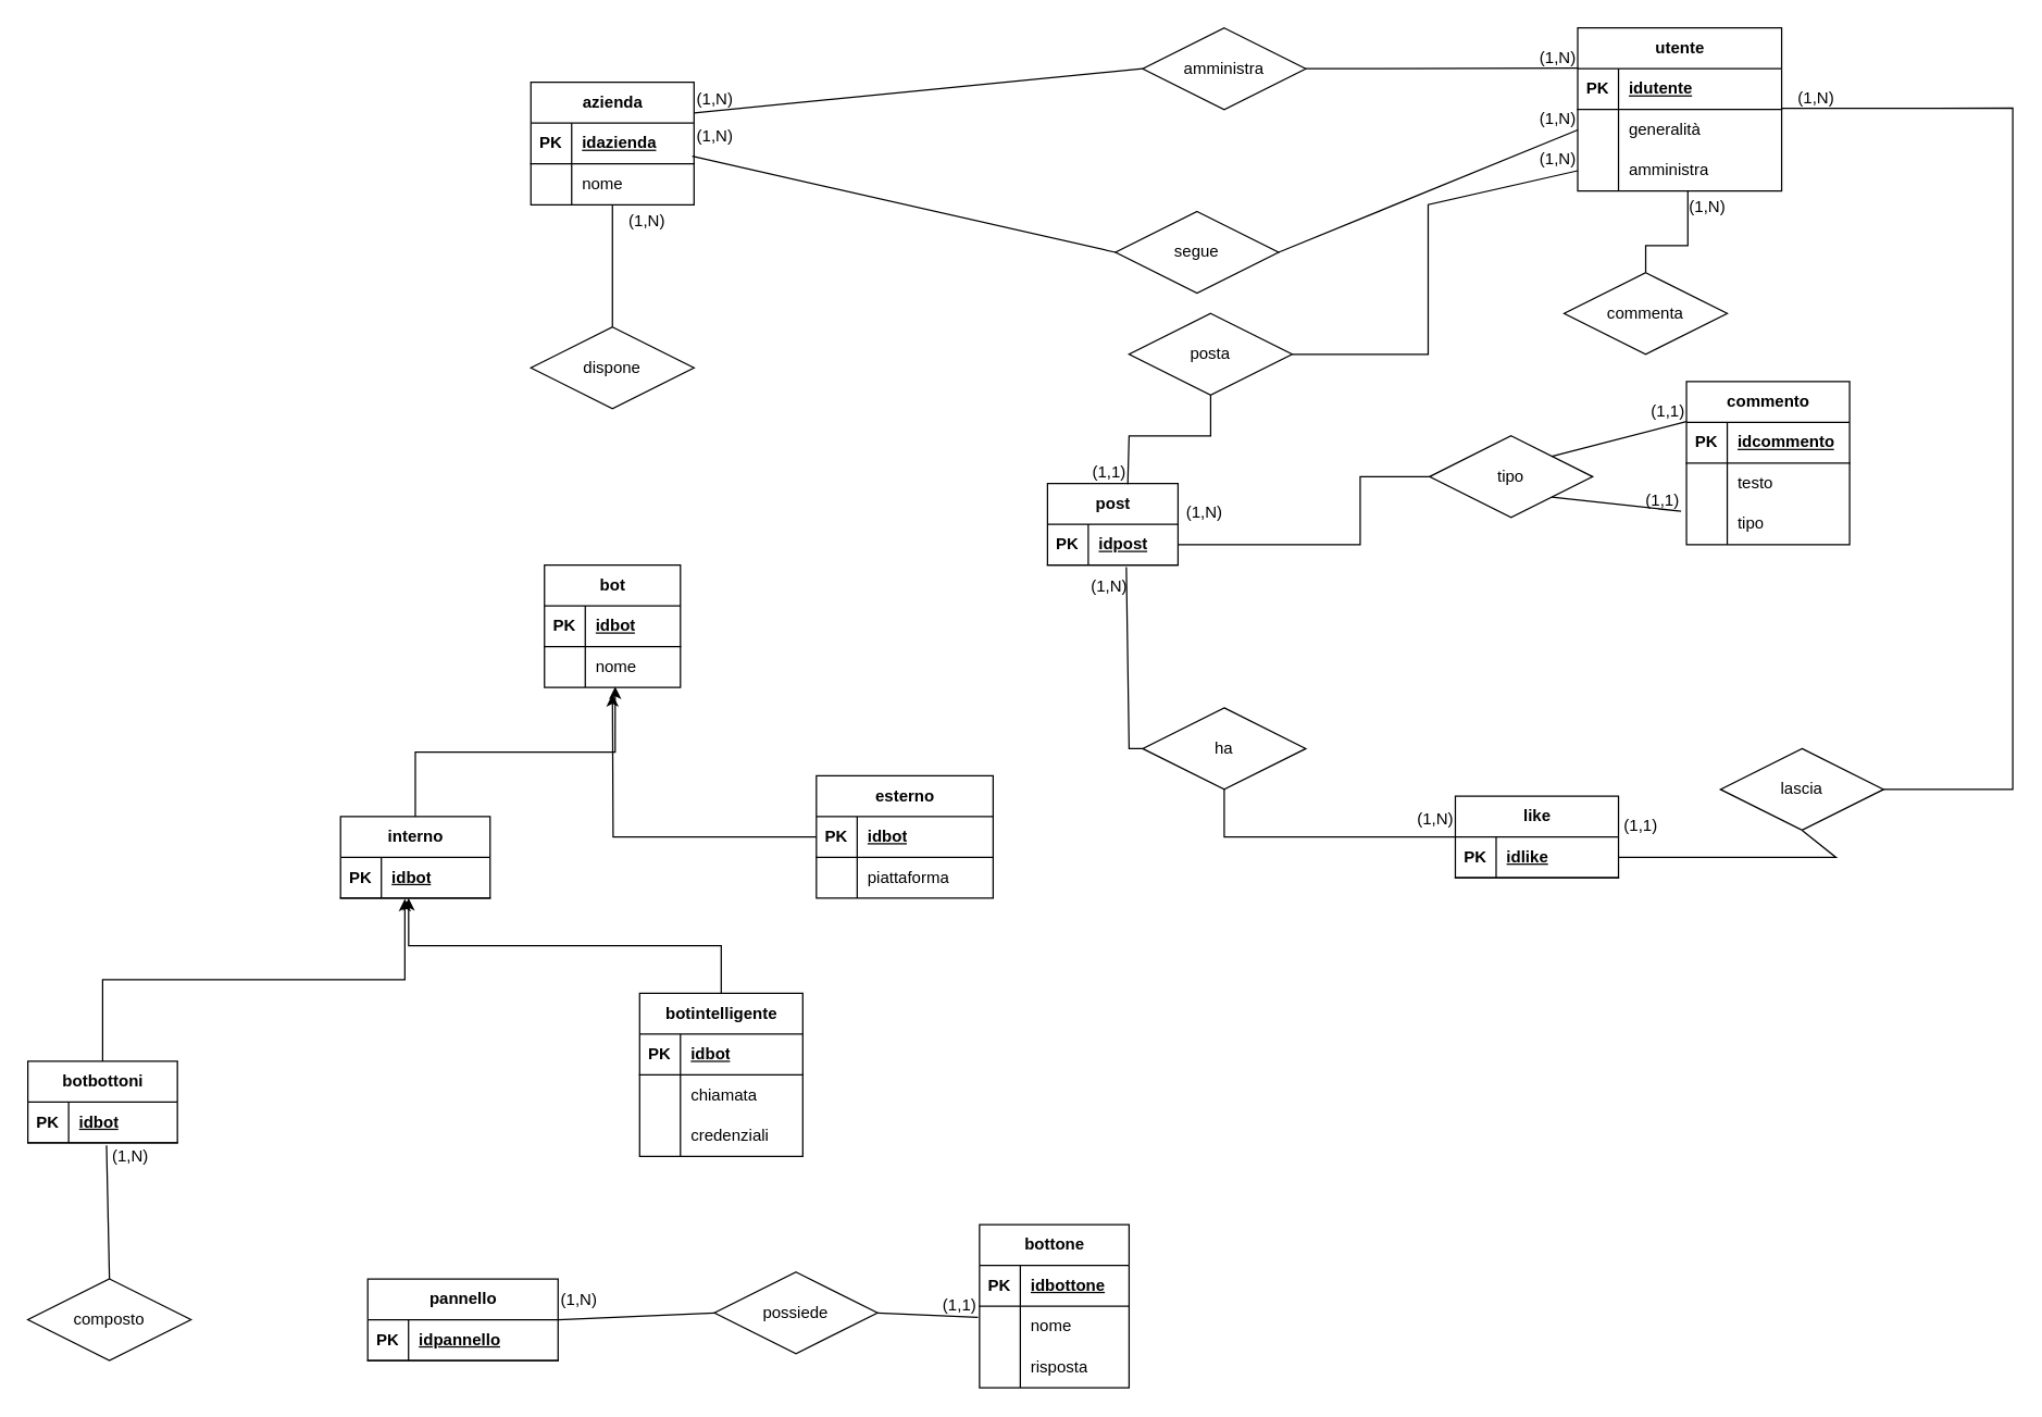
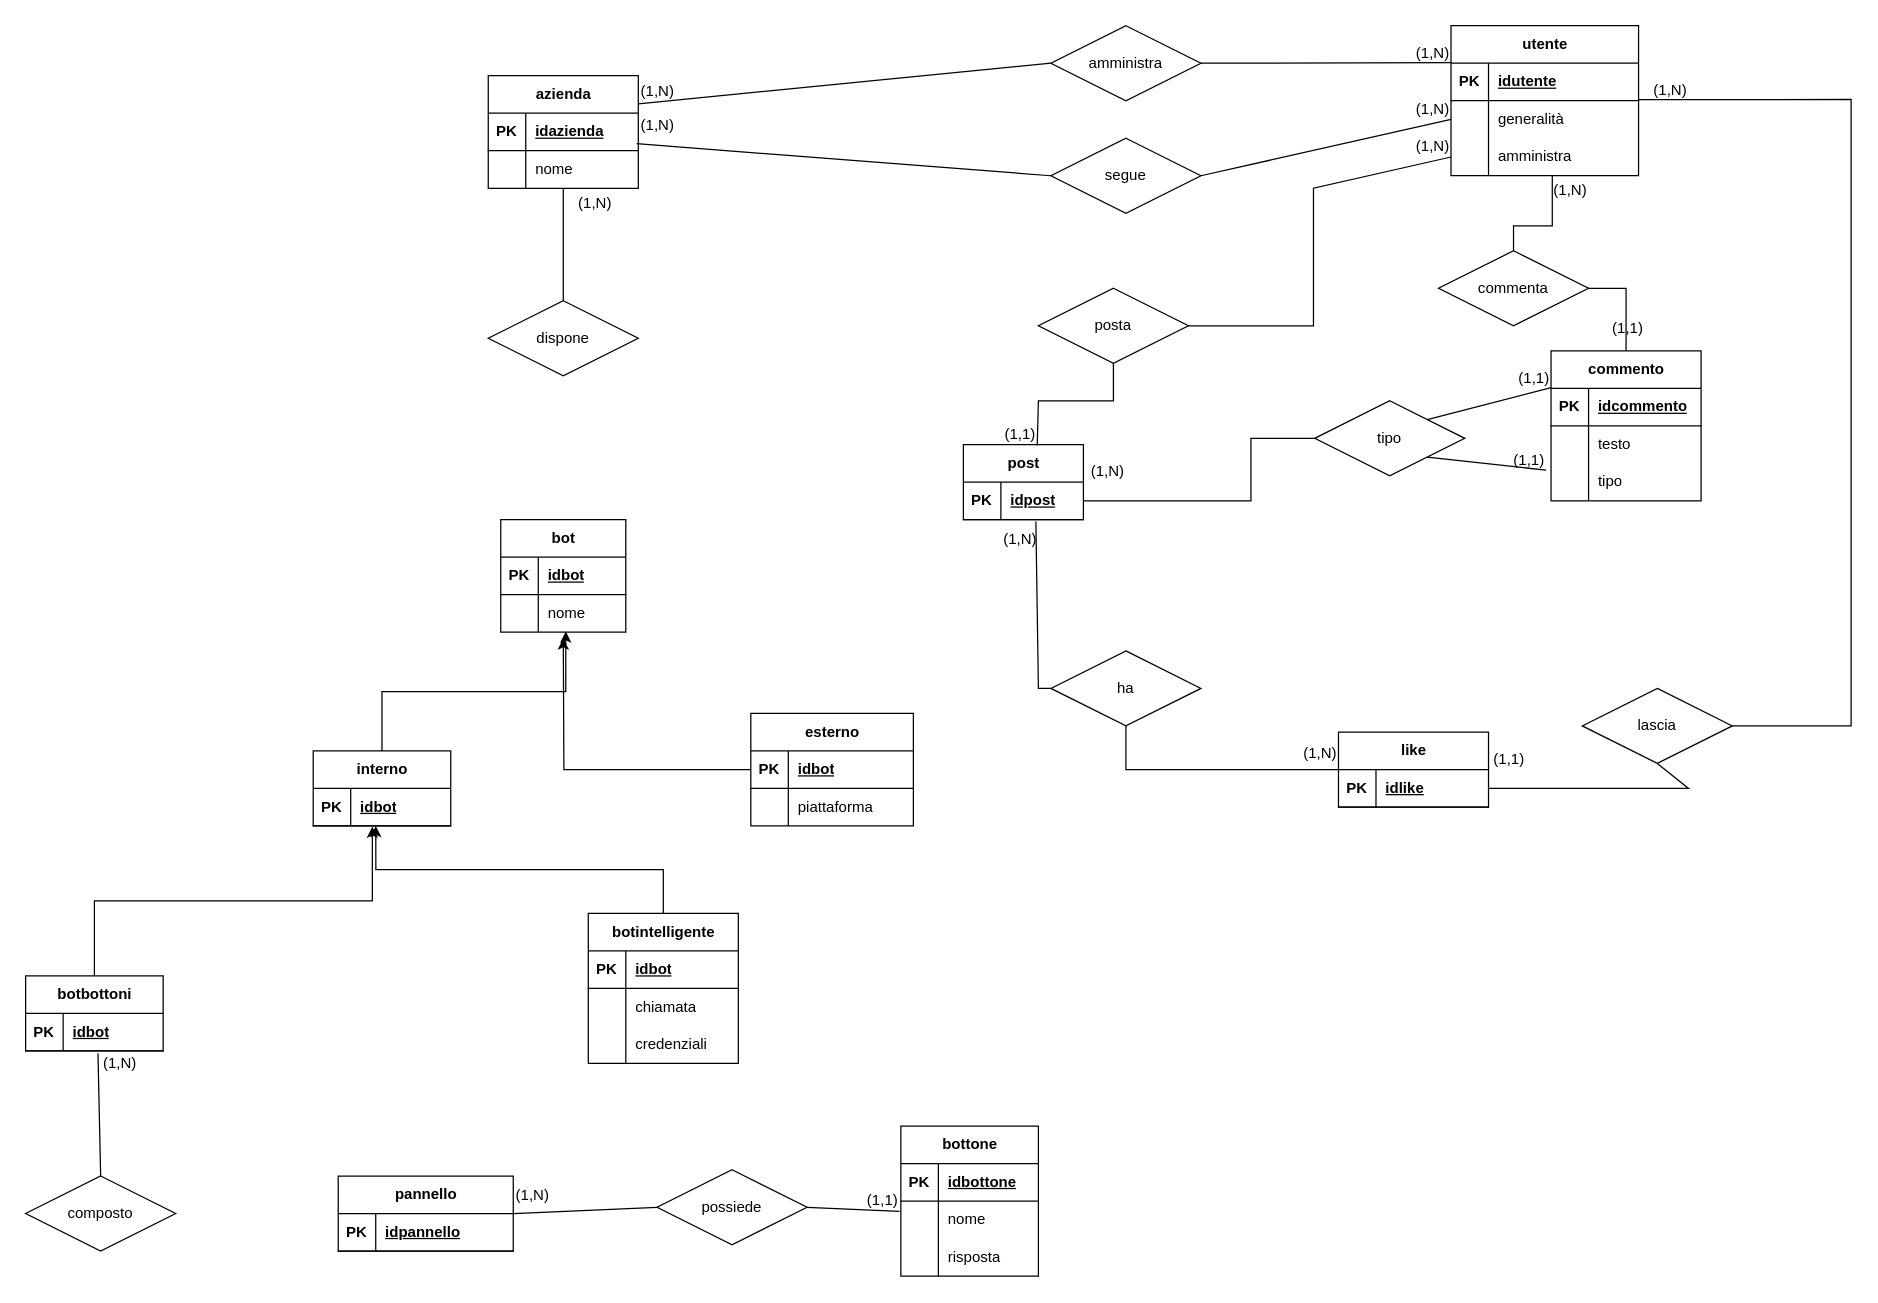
- <mxCell id="115" value="segue" style="shape=rhombus;perimeter=rhombusPerimeter;whiteSpace=wrap;html=1;align=center;" vertex="1" parent="1"><mxGeometry x="820" y="155" width="120" height="60" as="geometry" /></mxCell>
+ <mxCell id="115" value="segue" style="shape=rhombus;perimeter=rhombusPerimeter;whiteSpace=wrap;html=1;align=center;" vertex="1" parent="1"><mxGeometry x="840" y="110" width="120" height="60" as="geometry" /></mxCell>
+ <mxCell id="90" value="" style="endArrow=none;html=1;rounded=0;entryX=0.5;entryY=0;entryDx=0;entryDy=0;exitX=1;exitY=0.5;exitDx=0;exitDy=0;" edge="1" parent="1" source="87" target="12"><mxGeometry relative="1" as="geometry"><mxPoint x="850" y="290" as="sourcePoint" /><mxPoint x="1010" y="290" as="targetPoint" /><Array as="points"><mxPoint x="1300" y="230" /></Array></mxGeometry></mxCell>
+ <mxCell id="91" value="(1,1)" style="resizable=0;html=1;whiteSpace=wrap;align=right;verticalAlign=bottom;" connectable="0" vertex="1" parent="90"><mxGeometry x="1" relative="1" as="geometry"><mxPoint x="15" y="-10" as="offset" /></mxGeometry></mxCell>
